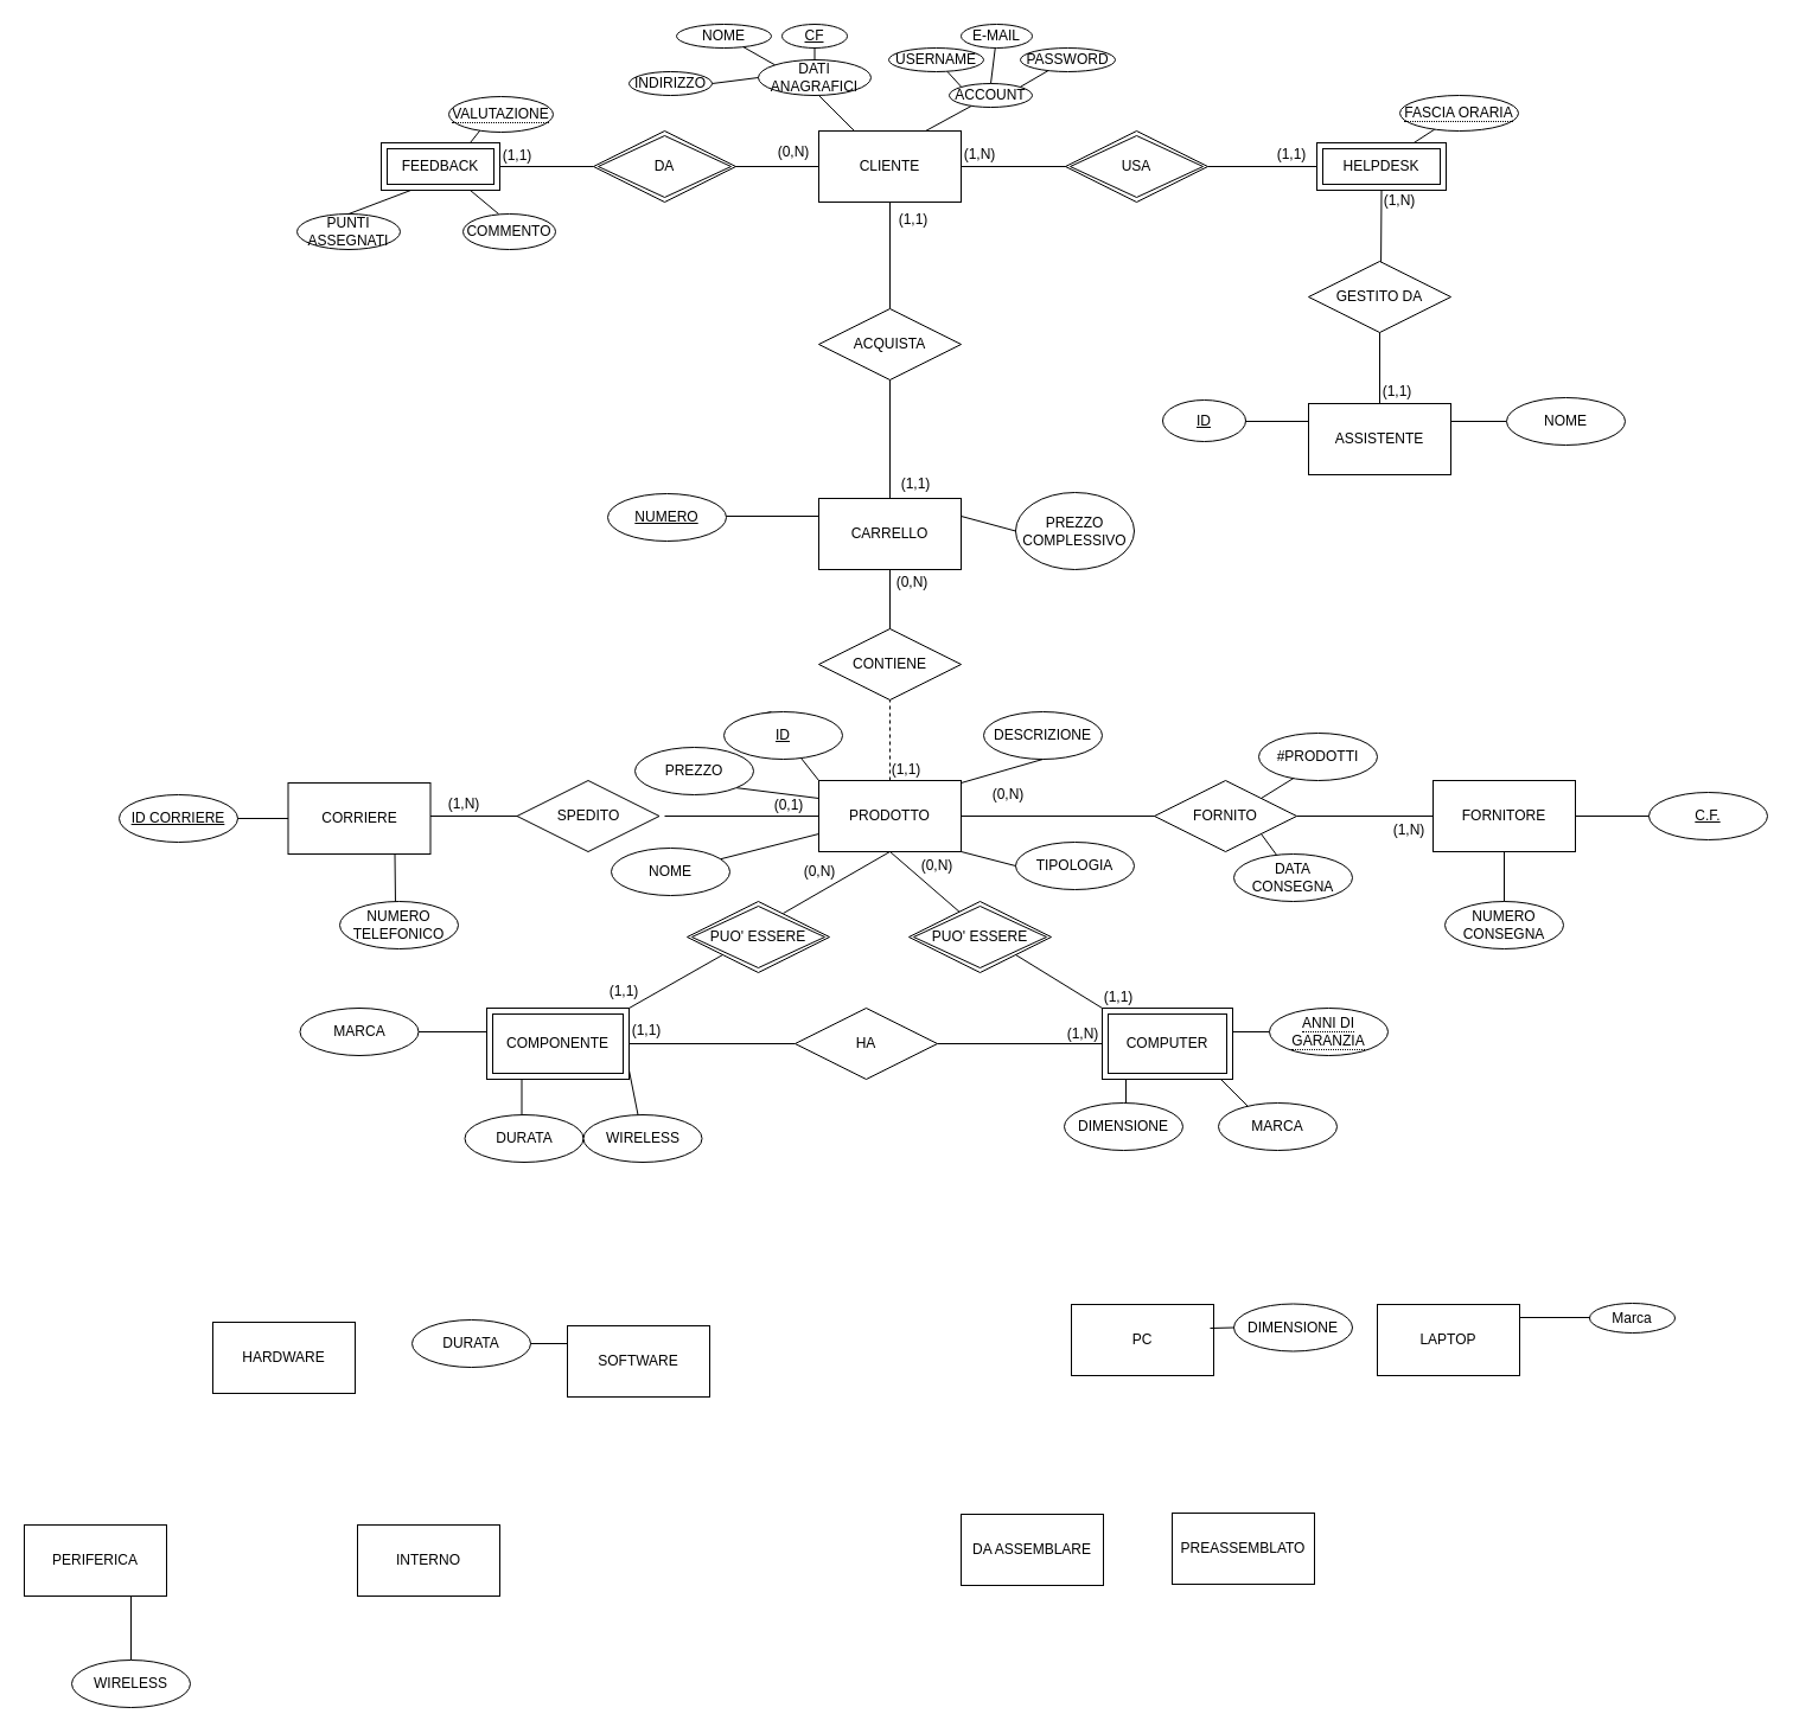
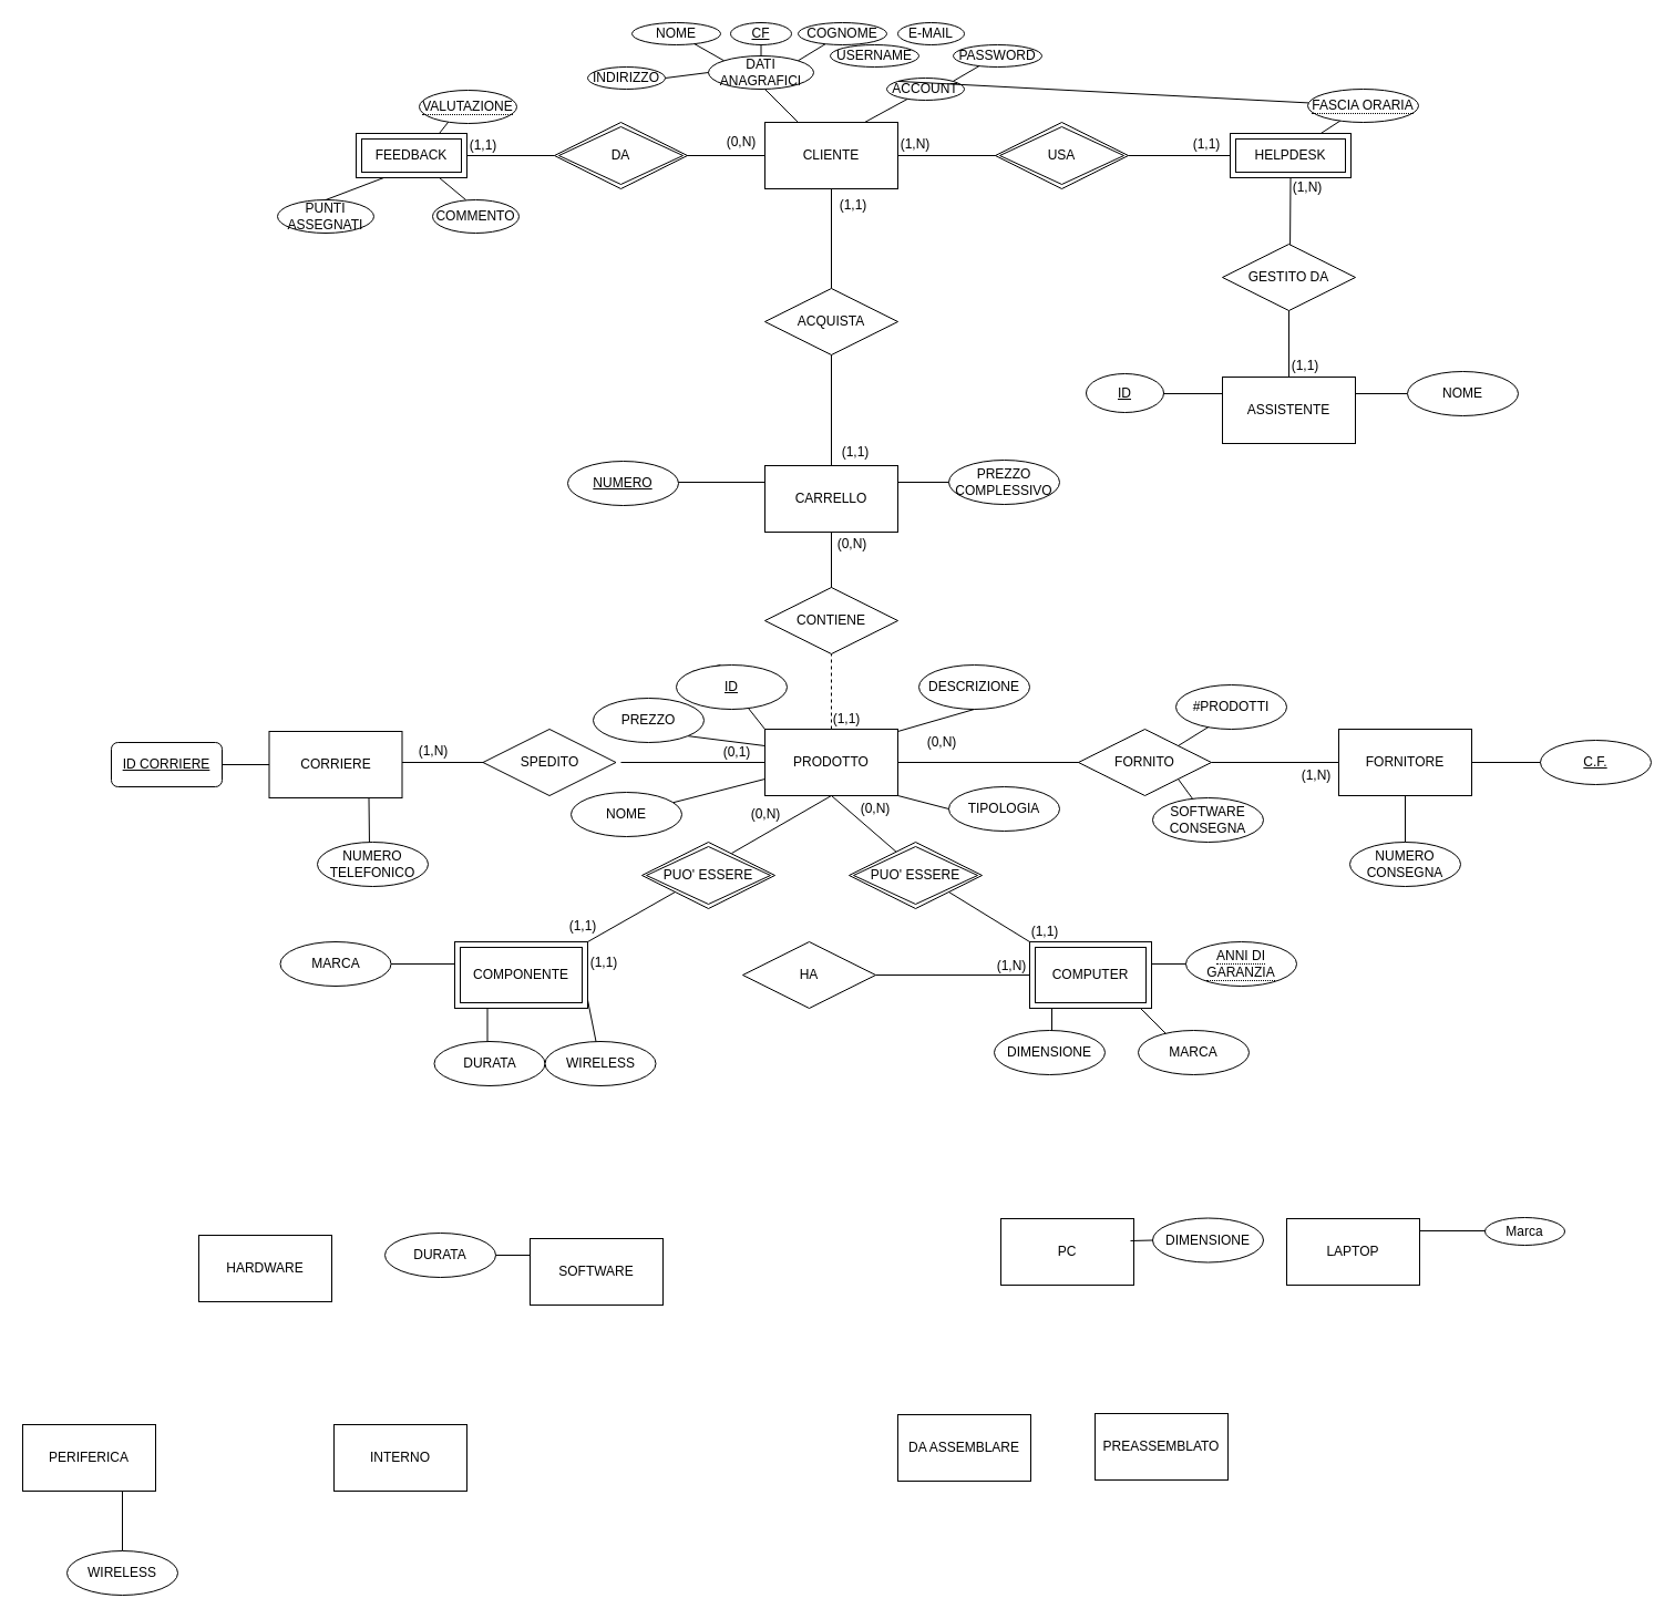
+ <mxCell id="36" value="COGNOME" style="ellipse;whiteSpace=wrap;html=1;align=center;strokeColor=default;verticalAlign=middle;fontFamily=Helvetica;fontSize=12;fontColor=default;fillColor=default;" parent="1" vertex="1"><mxGeometry x="720" y="20" width="80" height="20" as="geometry" /></mxCell>
+ <mxCell id="35" value="" style="endArrow=none;html=1;rounded=0;fontFamily=Helvetica;fontSize=12;fontColor=default;exitX=1;exitY=0;exitDx=0;exitDy=0;" parent="1" source="30" target="36" edge="1"><mxGeometry width="50" height="50" relative="1" as="geometry"><mxPoint x="730" y="30" as="sourcePoint" /><mxPoint x="780" y="-20" as="targetPoint" /></mxGeometry></mxCell>
- <mxCell id="43" value="" style="endArrow=none;html=1;rounded=0;fontFamily=Helvetica;fontSize=12;fontColor=default;exitX=0.5;exitY=0;exitDx=0;exitDy=0;" parent="1" source="40" target="44" edge="1"><mxGeometry width="50" height="50" relative="1" as="geometry"><mxPoint x="850" y="110" as="sourcePoint" /><mxPoint x="840" y="20" as="targetPoint" /></mxGeometry></mxCell>
- <mxCell id="41" value="" style="endArrow=none;html=1;rounded=0;fontFamily=Helvetica;fontSize=12;fontColor=default;exitX=0;exitY=0;exitDx=0;exitDy=0;" parent="1" source="40" target="42" edge="1"><mxGeometry width="50" height="50" relative="1" as="geometry"><mxPoint x="850" y="110" as="sourcePoint" /><mxPoint x="830" y="40" as="targetPoint" /></mxGeometry></mxCell>
+ <mxCell id="41" value="" style="endArrow=none;html=1;rounded=0;fontFamily=Helvetica;fontSize=12;fontColor=default;exitX=0;exitY=0;exitDx=0;exitDy=0;" parent="1" source="40" target="52" edge="1"><mxGeometry width="50" height="50" relative="1" as="geometry"><mxPoint x="850" y="110" as="sourcePoint" /><mxPoint x="830" y="40" as="targetPoint" /></mxGeometry></mxCell>
- <mxCell id="137" value="PREZZO COMPLESSIVO" style="ellipse;whiteSpace=wrap;html=1;align=center;" parent="1" vertex="1"><mxGeometry x="856" y="415" width="100" height="65" as="geometry" /></mxCell>
+ <mxCell id="137" value="PREZZO COMPLESSIVO" style="ellipse;whiteSpace=wrap;html=1;align=center;" parent="1" vertex="1"><mxGeometry x="856" y="415" width="100" height="40" as="geometry" /></mxCell>
- <mxCell id="144" value="ID CORRIERE" style="ellipse;whiteSpace=wrap;html=1;align=center;fontStyle=4;" parent="1" vertex="1"><mxGeometry x="100" y="670" width="100" height="40" as="geometry" /></mxCell>
+ <mxCell id="144" value="ID CORRIERE" style="whiteSpace=wrap;html=1;align=center;fontStyle=4;rounded=1;" parent="1" vertex="1"><mxGeometry x="100" y="670" width="100" height="40" as="geometry" /></mxCell>
- <mxCell id="117" value="DATA CONSEGNA" style="ellipse;whiteSpace=wrap;html=1;align=center;" parent="1" vertex="1"><mxGeometry x="1040" y="720" width="100" height="40" as="geometry" /></mxCell>
+ <mxCell id="117" value="SOFTWARE CONSEGNA" style="ellipse;whiteSpace=wrap;html=1;align=center;" parent="1" vertex="1"><mxGeometry x="1040" y="720" width="100" height="40" as="geometry" /></mxCell>
- <mxCell id="100" value="" style="endArrow=none;html=1;rounded=0;exitX=1;exitY=0.5;exitDx=0;exitDy=0;entryX=0;entryY=0.5;entryDx=0;entryDy=0;" parent="1" source="91" target="101" edge="1"><mxGeometry width="50" height="50" relative="1" as="geometry"><mxPoint x="710" y="870" as="sourcePoint" /><mxPoint x="630" y="870" as="targetPoint" /></mxGeometry></mxCell>
